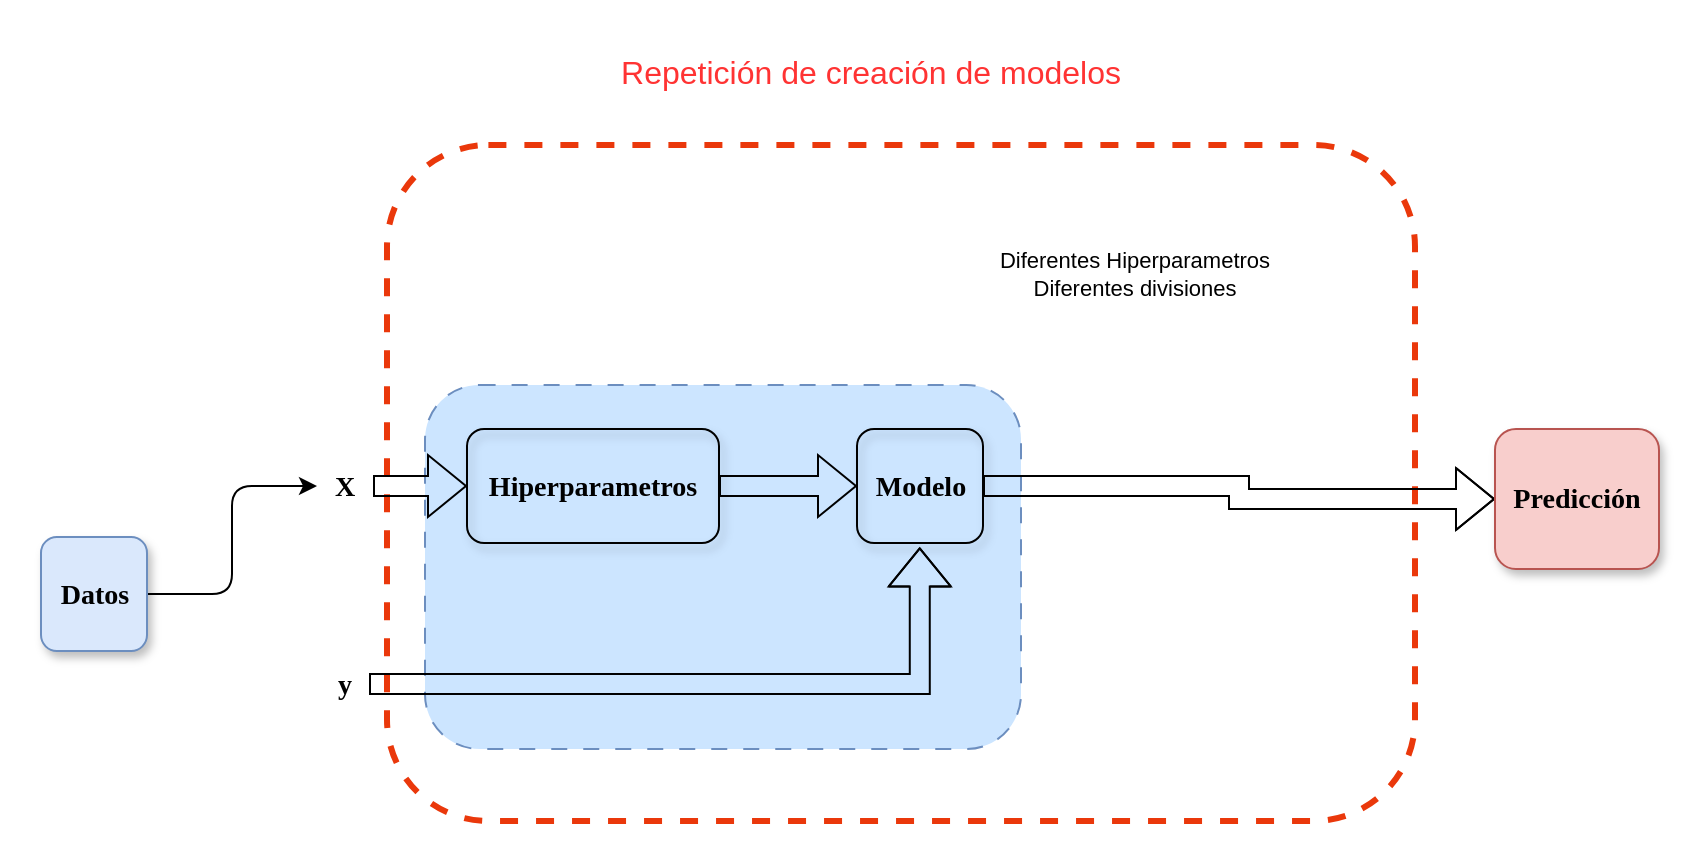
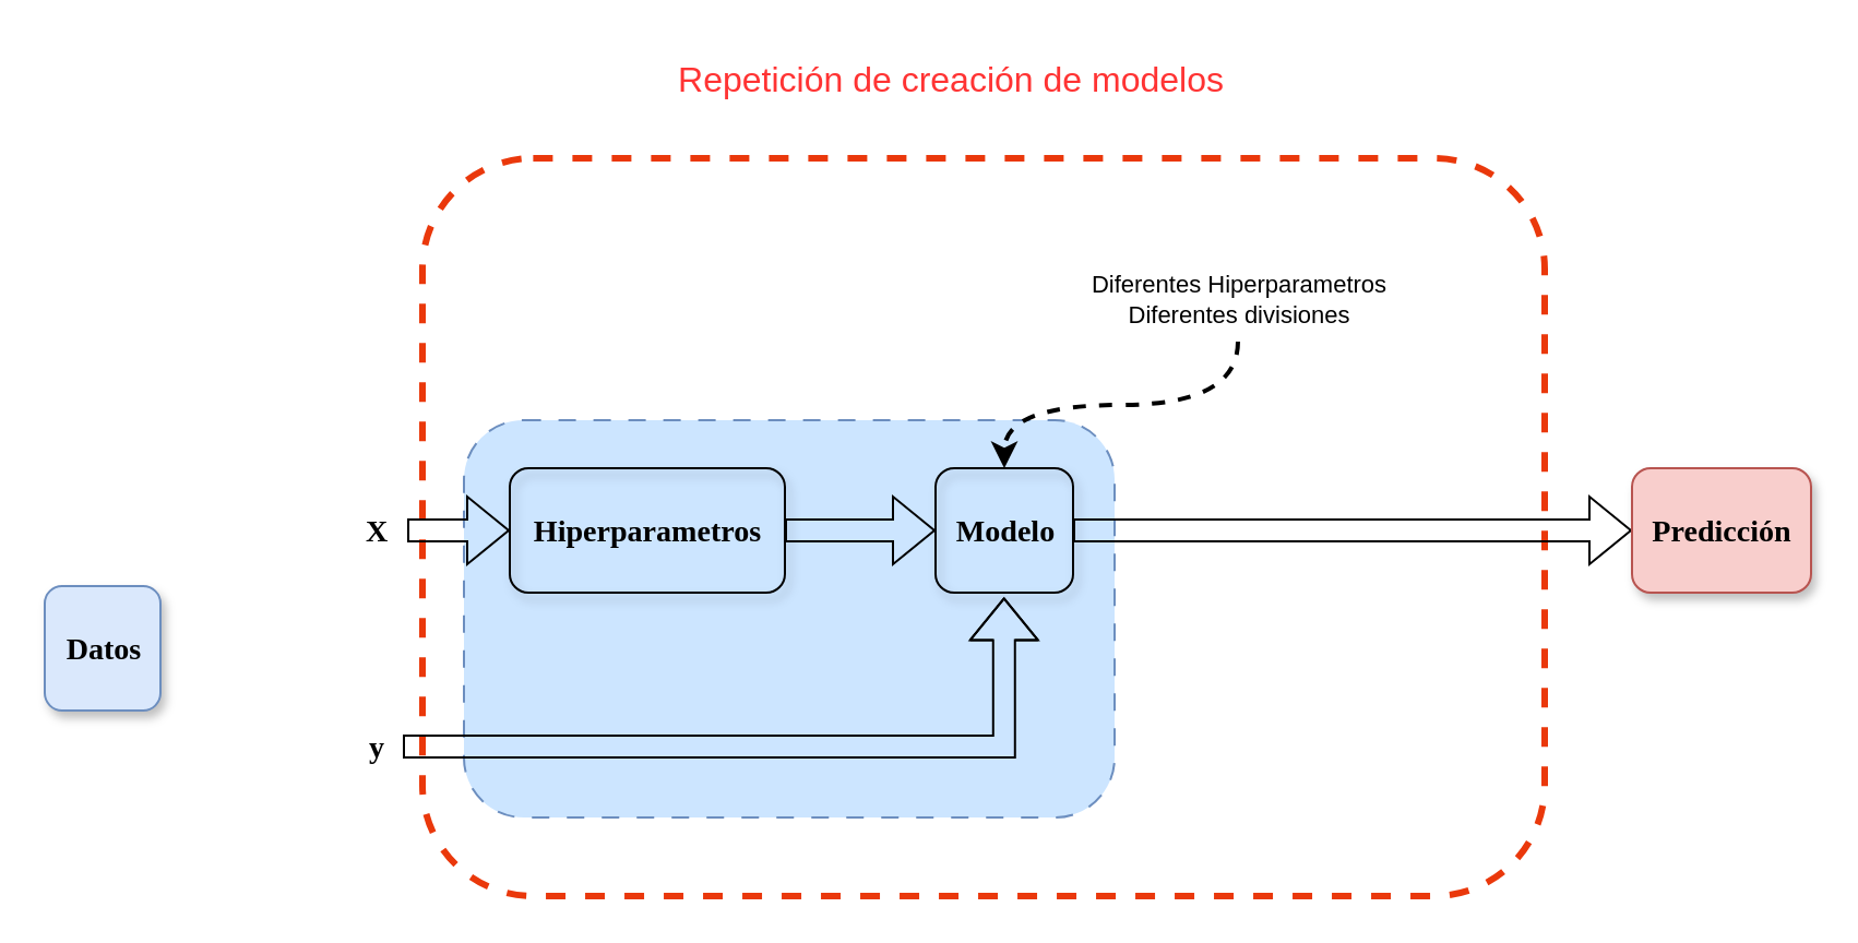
+ <mxCell id="15" style="edgeStyle=orthogonalEdgeStyle;rounded=0;orthogonalLoop=1;jettySize=auto;html=1;strokeColor=default;align=center;verticalAlign=middle;fontFamily=Helvetica;fontSize=11;fontColor=default;labelBackgroundColor=default;endArrow=classic;dashed=1;curved=1;strokeWidth=2;" edge="1" parent="1" source="16" target="9"><mxGeometry relative="1" as="geometry" /></mxCell>
- <mxCell id="10" value="&lt;h3&gt;&lt;font face=&quot;Garamond&quot;&gt;Predicción&lt;/font&gt;&lt;/h3&gt;" style="text;html=1;align=center;verticalAlign=middle;resizable=0;points=[];autosize=1;strokeColor=#b85450;fillColor=#f8cecc;fontFamily=Architects Daughter;fontSource=https%3A%2F%2Ffonts.googleapis.com%2Fcss%3Ffamily%3DArchitects%2BDaughter;rounded=1;glass=0;shadow=1;" vertex="1" parent="1"><mxGeometry x="747" y="214" width="82" height="70" as="geometry" /></mxCell>
+ <mxCell id="10" value="&lt;h3&gt;&lt;font face=&quot;Garamond&quot;&gt;Predicción&lt;/font&gt;&lt;/h3&gt;" style="text;html=1;align=center;verticalAlign=middle;resizable=0;points=[];autosize=1;strokeColor=#b85450;fillColor=#f8cecc;fontFamily=Architects Daughter;fontSource=https%3A%2F%2Ffonts.googleapis.com%2Fcss%3Ffamily%3DArchitects%2BDaughter;rounded=1;glass=0;shadow=1;" vertex="1" parent="1"><mxGeometry x="747" y="214" width="82" height="57" as="geometry" /></mxCell>
- <mxCell id="3" style="edgeStyle=orthogonalEdgeStyle;rounded=1;orthogonalLoop=1;jettySize=auto;html=1;strokeColor=default;align=center;verticalAlign=middle;fontFamily=Helvetica;fontSize=11;fontColor=default;labelBackgroundColor=default;endArrow=classic;curved=0;" edge="1" parent="1" source="5" target="7"><mxGeometry relative="1" as="geometry" /></mxCell>
